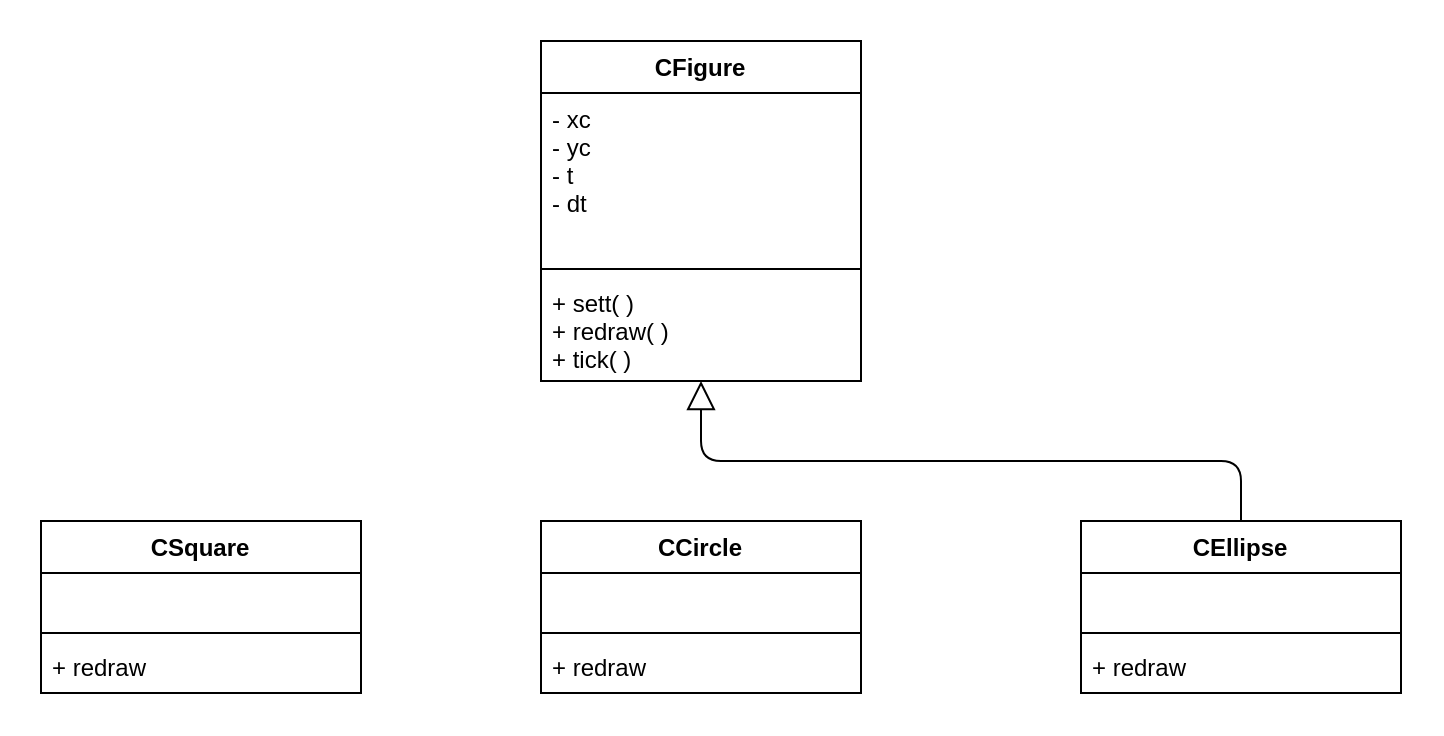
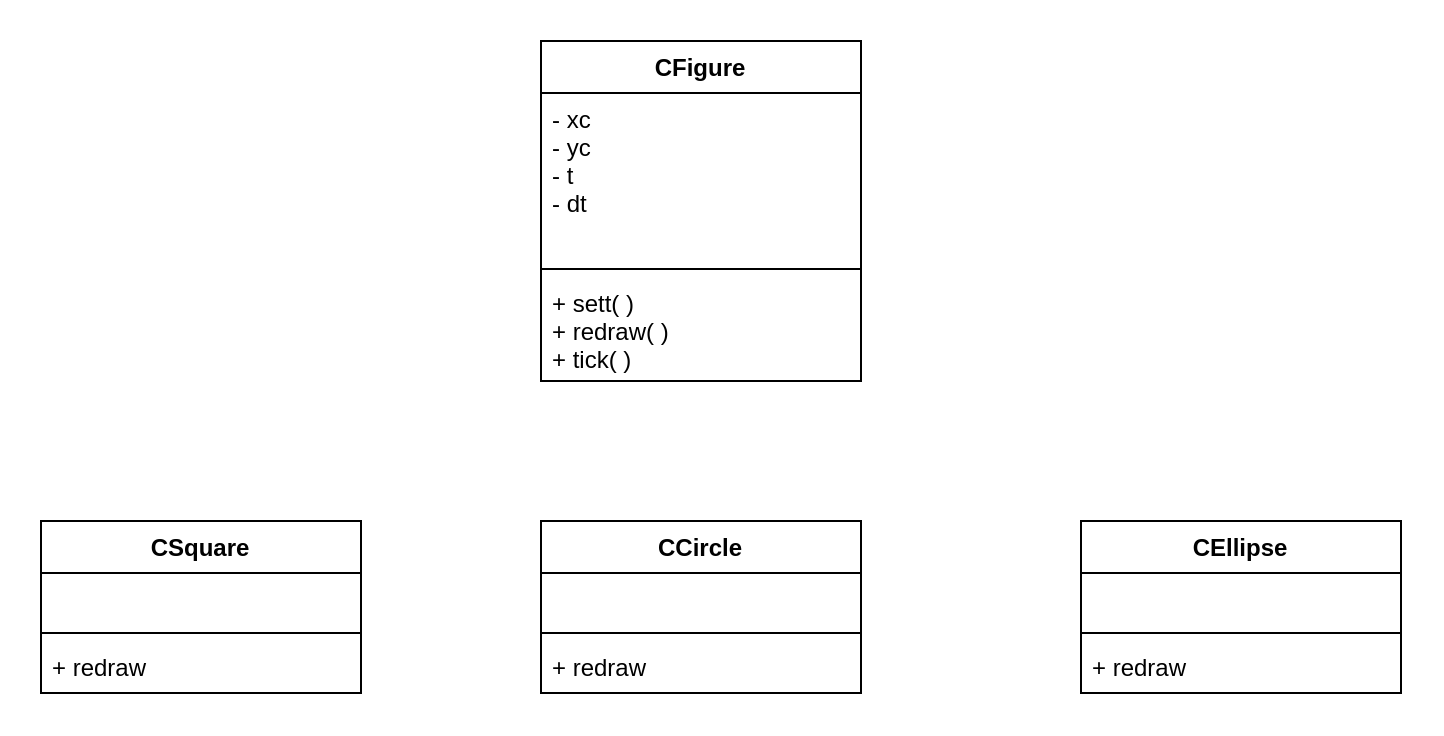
- <mxCell id="14" value="" style="endArrow=block;endFill=0;endSize=12;html=1;edgeStyle=orthogonalEdgeStyle;" edge="1" parent="1" source="10" target="2"><mxGeometry width="160" relative="1" as="geometry"><mxPoint x="540" y="370" as="sourcePoint" /><mxPoint x="620" y="190" as="targetPoint" /><Array as="points"><mxPoint x="620" y="230" /><mxPoint x="350" y="230" /></Array></mxGeometry></mxCell>
